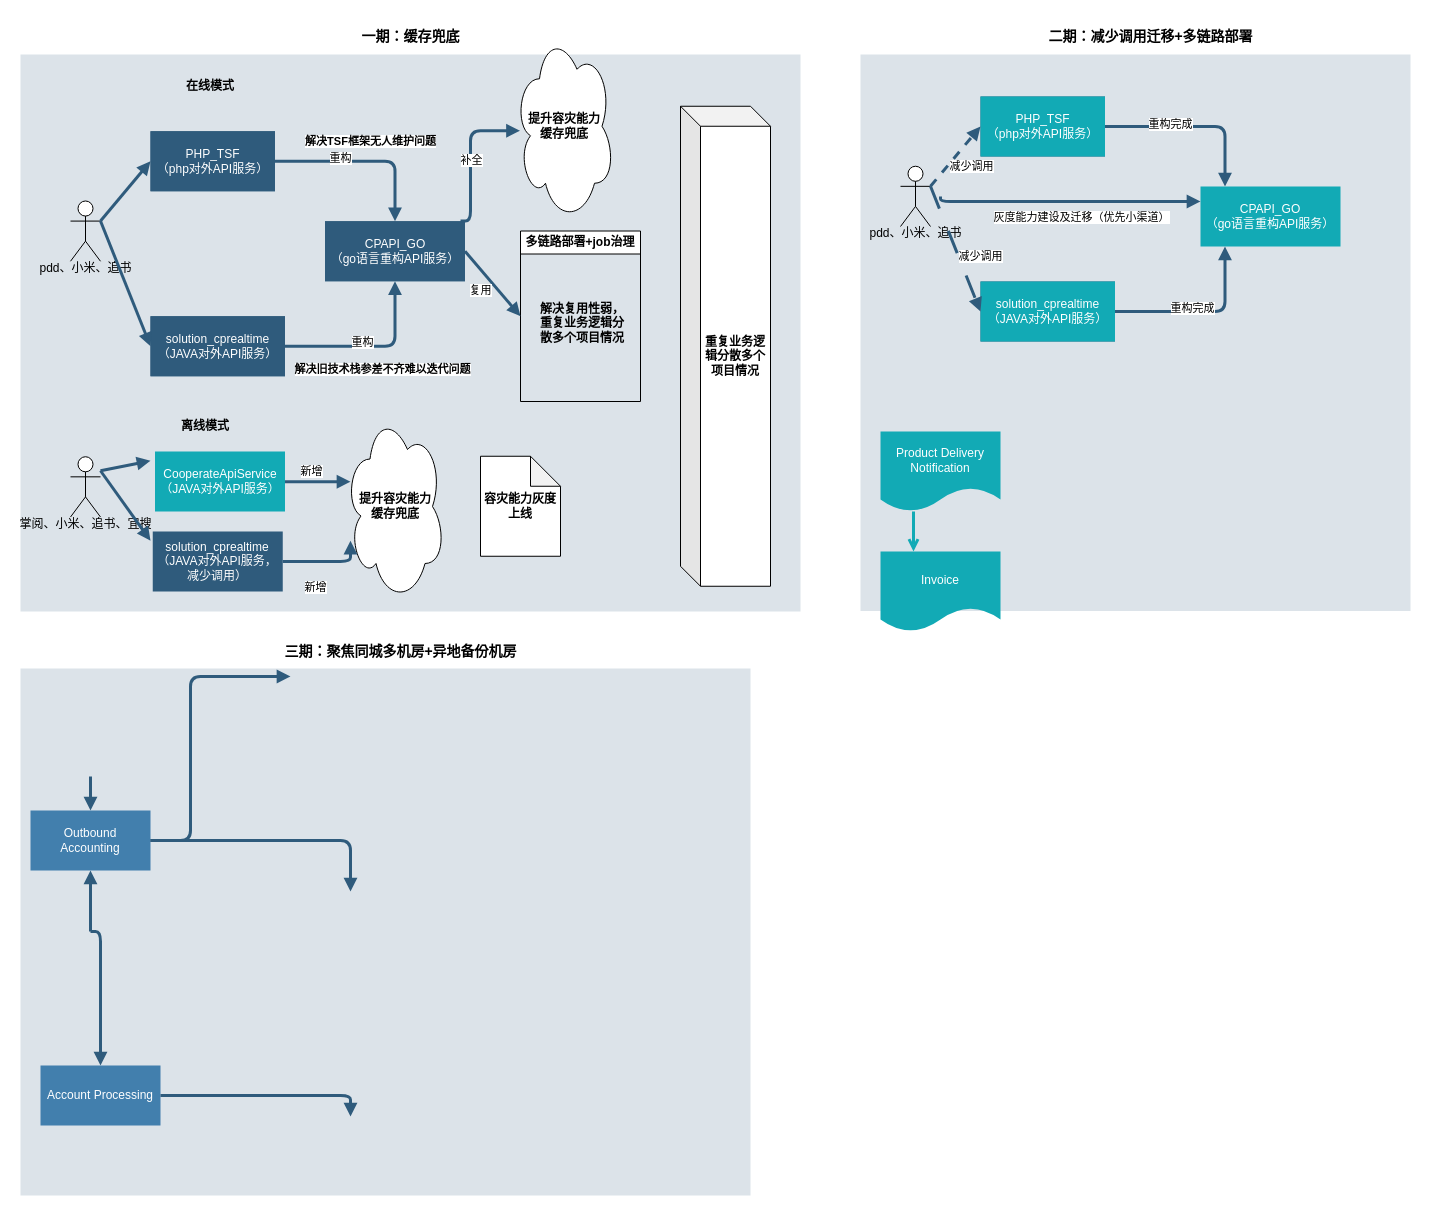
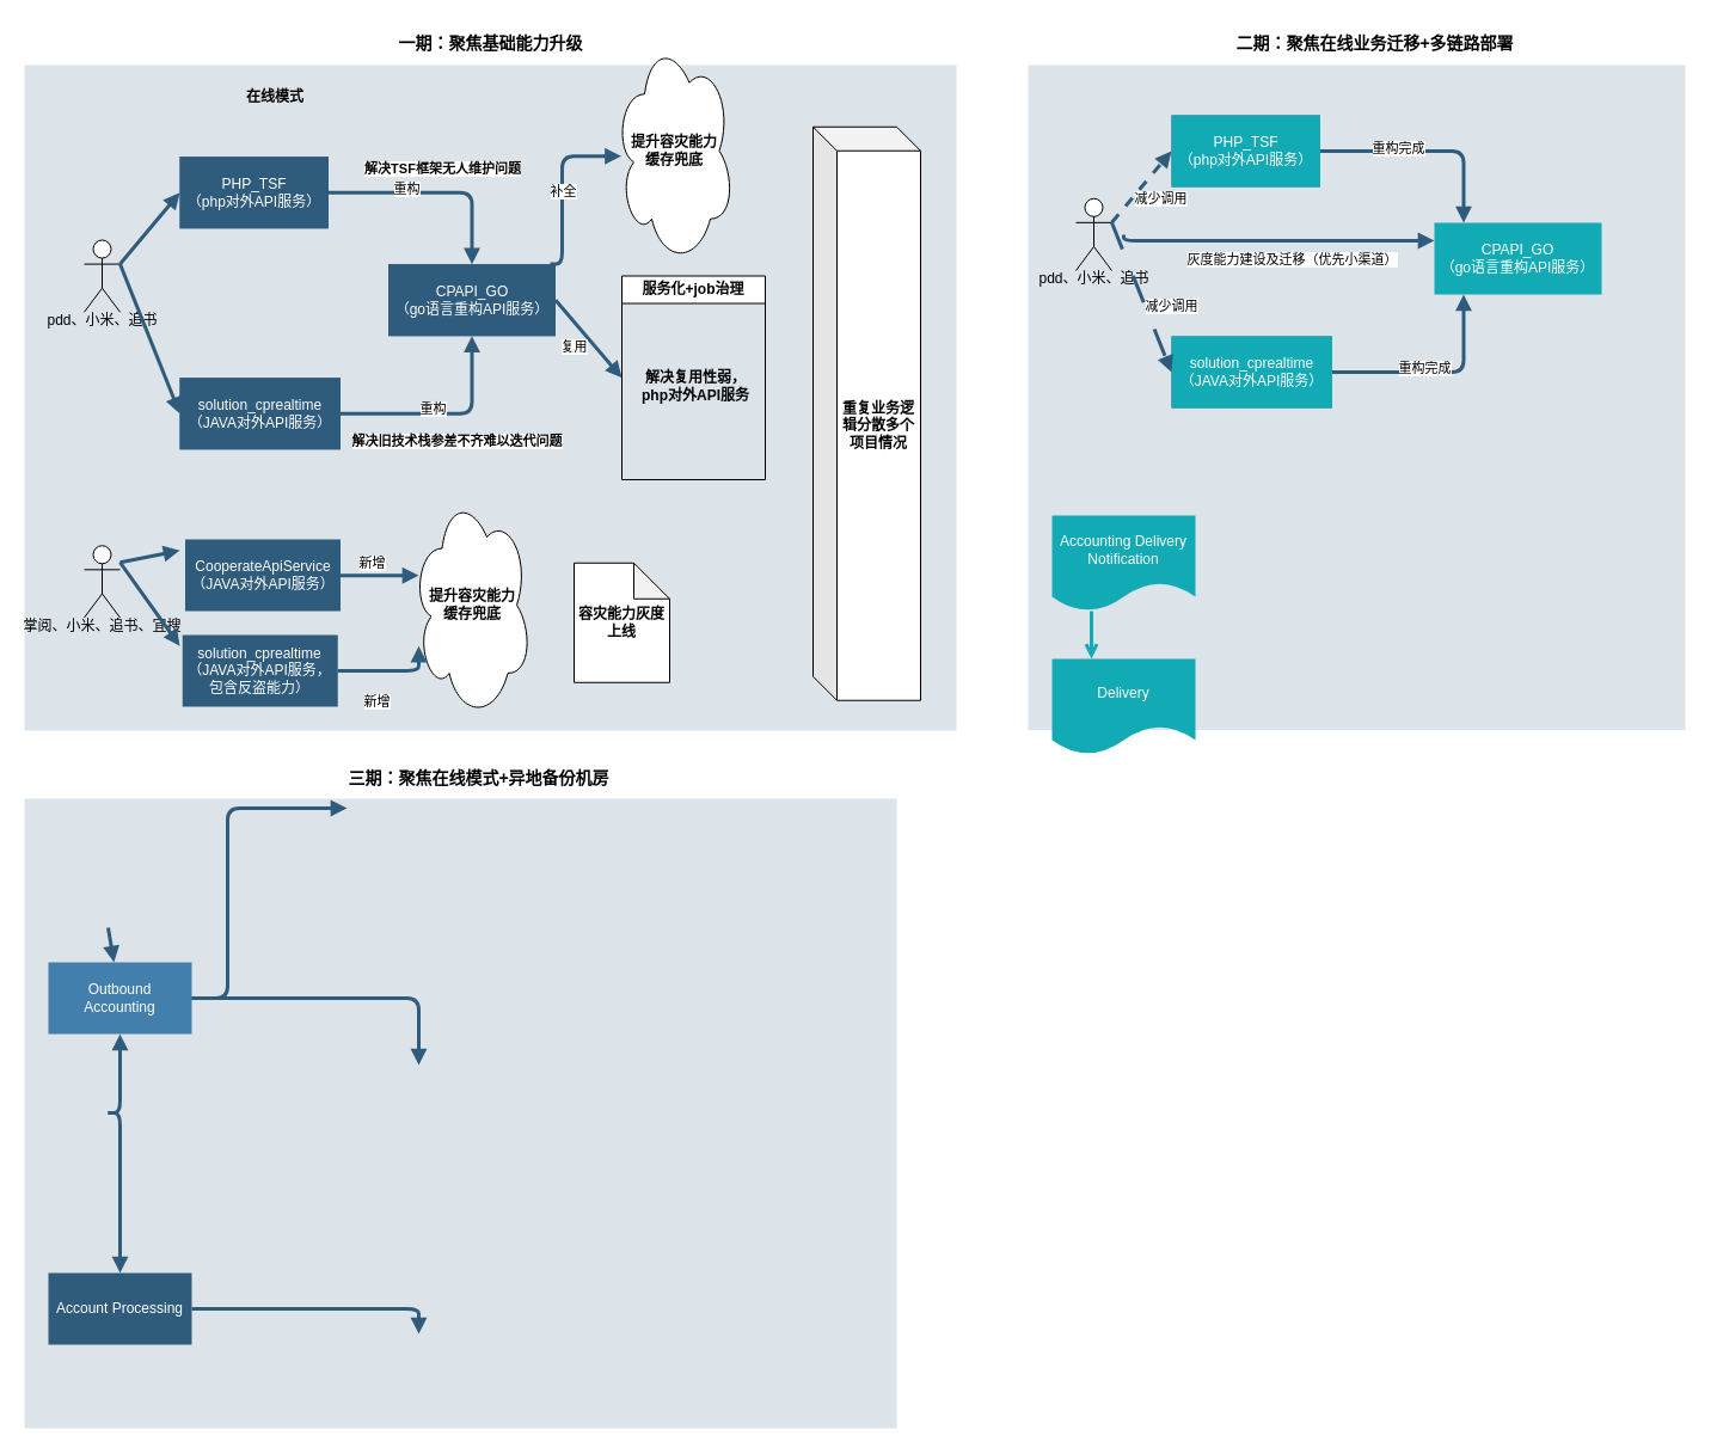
- <mxCell id="36" value="&lt;b&gt;&lt;font style=&quot;font-size: 14px;&quot;&gt;一期：缓存兜底&lt;/font&gt;&lt;/b&gt;" style="text;html=1;align=center;verticalAlign=middle;resizable=0;points=[];autosize=1;strokeColor=none;fillColor=none;" vertex="1" parent="2"><mxGeometry x="300" y="-10" width="180" height="30" as="geometry" /></mxCell>
+ <mxCell id="36" value="&lt;b&gt;&lt;font style=&quot;font-size: 14px;&quot;&gt;一期：聚焦基础能力升级&lt;/font&gt;&lt;/b&gt;" style="text;html=1;align=center;verticalAlign=middle;resizable=0;points=[];autosize=1;strokeColor=none;fillColor=none;" vertex="1" parent="2"><mxGeometry x="300" y="-10" width="180" height="30" as="geometry" /></mxCell>
- <mxCell id="45" value="&lt;b&gt;&lt;font style=&quot;font-size: 14px;&quot;&gt;二期：减少调用&lt;/font&gt;&lt;font style=&quot;font-size: 14px;&quot;&gt;迁移+多&lt;/font&gt;&lt;font style=&quot;font-size: 14px;&quot;&gt;&lt;font style=&quot;&quot;&gt;链&lt;/font&gt;路部署&lt;/font&gt;&lt;/b&gt;" style="text;html=1;align=center;verticalAlign=middle;resizable=0;points=[];autosize=1;strokeColor=none;fillColor=none;" vertex="1" parent="41"><mxGeometry x="160" y="-10.5" width="260" height="30" as="geometry" /></mxCell>
+ <mxCell id="45" value="&lt;b&gt;&lt;font style=&quot;font-size: 14px;&quot;&gt;二期：聚焦在线业务&lt;/font&gt;&lt;font style=&quot;font-size: 14px;&quot;&gt;迁移+多&lt;/font&gt;&lt;font style=&quot;font-size: 14px;&quot;&gt;&lt;font style=&quot;&quot;&gt;链&lt;/font&gt;路部署&lt;/font&gt;&lt;/b&gt;" style="text;html=1;align=center;verticalAlign=middle;resizable=0;points=[];autosize=1;strokeColor=none;fillColor=none;" vertex="1" parent="41"><mxGeometry x="160" y="-10.5" width="260" height="30" as="geometry" /></mxCell>
- <mxCell id="6" value="&lt;b&gt;在线模式&lt;/b&gt;" style="text;html=1;strokeColor=none;fillColor=none;align=center;verticalAlign=middle;whiteSpace=wrap;rounded=0;" vertex="1" parent="2"><mxGeometry x="160" y="40.25" width="60" height="30" as="geometry" /></mxCell>
+ <mxCell id="6" value="&lt;b&gt;在线模式&lt;/b&gt;" style="text;html=1;strokeColor=none;fillColor=none;align=center;verticalAlign=middle;whiteSpace=wrap;rounded=0;" vertex="1" parent="2"><mxGeometry x="180" y="35.25" width="60" height="30" as="geometry" /></mxCell>
- <mxCell id="26" value="多链路部署+job治理" style="swimlane;whiteSpace=wrap;html=1;" vertex="1" parent="2"><mxGeometry x="500" y="199.5" width="120" height="170.5" as="geometry" /></mxCell>
+ <mxCell id="26" value="服务化+job治理" style="swimlane;whiteSpace=wrap;html=1;" vertex="1" parent="2"><mxGeometry x="500" y="199.5" width="120" height="170.5" as="geometry" /></mxCell>
- <mxCell id="27" value="&lt;b&gt;解决复用性弱，重复业务逻辑分散多个项目情况&lt;/b&gt;" style="text;html=1;strokeColor=none;fillColor=none;align=center;verticalAlign=middle;whiteSpace=wrap;rounded=0;" vertex="1" parent="26"><mxGeometry x="14" y="55.25" width="96" height="74.75" as="geometry" /></mxCell>
+ <mxCell id="27" value="&lt;b&gt;解决复用性弱，php对外API服务&lt;/b&gt;" style="text;html=1;strokeColor=none;fillColor=none;align=center;verticalAlign=middle;whiteSpace=wrap;rounded=0;" vertex="1" parent="26"><mxGeometry x="14" y="55.25" width="96" height="74.75" as="geometry" /></mxCell>
- <mxCell id="14" value="&lt;b&gt;离线模式&lt;/b&gt;" style="text;html=1;strokeColor=none;fillColor=none;align=center;verticalAlign=middle;whiteSpace=wrap;rounded=0;" vertex="1" parent="2"><mxGeometry x="154.5" y="380" width="60" height="30" as="geometry" /></mxCell>
- <mxCell id="42" value="Product Delivery Notification" style="shape=document;whiteSpace=wrap;strokeColor=none;fillColor=#12aab5;shadow=0;fontColor=#FFFFFF;fontFamily=Helvetica;fontStyle=0;html=1;fontSize=12;verticalAlign=middle;spacing=6;spacingBottom=22;" parent="41" vertex="1"><mxGeometry x="20" y="400" width="120" height="80" as="geometry" /></mxCell>
+ <mxCell id="42" value="Accounting Delivery Notification" style="shape=document;whiteSpace=wrap;strokeColor=none;fillColor=#12aab5;shadow=0;fontColor=#FFFFFF;fontFamily=Helvetica;fontStyle=0;html=1;fontSize=12;verticalAlign=middle;spacing=6;spacingBottom=22;" parent="41" vertex="1"><mxGeometry x="20" y="400" width="120" height="80" as="geometry" /></mxCell>
- <mxCell id="5" value="CooperateApiService（JAVA对外API服务）" style="whiteSpace=wrap;strokeColor=none;fillColor=#12aab5;shadow=0;fontColor=#FFFFFF;fontFamily=Helvetica;fontStyle=0;html=1;fontSize=12;spacing=6;verticalAlign=middle;" parent="2" vertex="1"><mxGeometry x="134.5" y="420" width="130" height="60" as="geometry" /></mxCell>
+ <mxCell id="5" value="CooperateApiService（JAVA对外API服务）" style="whiteSpace=wrap;strokeColor=none;fillColor=#2f5b7c;shadow=0;fontColor=#FFFFFF;fontFamily=Helvetica;fontStyle=0;html=1;fontSize=12;spacing=6;verticalAlign=middle;" parent="2" vertex="1"><mxGeometry x="134.5" y="420" width="130" height="60" as="geometry" /></mxCell>
- <mxCell id="34" value="&lt;b&gt;容灾能力灰度上线&lt;/b&gt;" style="shape=note;whiteSpace=wrap;html=1;backgroundOutline=1;darkOpacity=0.05;" vertex="1" parent="2"><mxGeometry x="460" y="424.75" width="80" height="100" as="geometry" /></mxCell>
+ <mxCell id="34" value="&lt;b&gt;容灾能力灰度上线&lt;/b&gt;" style="shape=note;whiteSpace=wrap;html=1;backgroundOutline=1;darkOpacity=0.05;" vertex="1" parent="2"><mxGeometry x="460" y="439.75" width="80" height="100" as="geometry" /></mxCell>
- <mxCell id="15" value="&lt;div style=&quot;color: rgb(0, 0, 0); font-size: medium; text-align: start;&quot; data-hash=&quot;d60374381fc56219d8415972a1e62381&quot; data-version=&quot;3.0.0&quot;&gt;&lt;/div&gt;solution_cprealtime（JAVA对外API服务，减少调用）" style="whiteSpace=wrap;strokeColor=none;fillColor=#2f5b7c;shadow=0;fontColor=#FFFFFF;fontFamily=Helvetica;fontStyle=0;html=1;fontSize=12;spacing=6;verticalAlign=middle;" vertex="1" parent="2"><mxGeometry x="132.25" y="500" width="130" height="60" as="geometry" /></mxCell>
+ <mxCell id="15" value="&lt;div style=&quot;color: rgb(0, 0, 0); font-size: medium; text-align: start;&quot; data-hash=&quot;d60374381fc56219d8415972a1e62381&quot; data-version=&quot;3.0.0&quot;&gt;&lt;/div&gt;solution_cprealtime（JAVA对外API服务，包含反盗能力）" style="whiteSpace=wrap;strokeColor=none;fillColor=#2f5b7c;shadow=0;fontColor=#FFFFFF;fontFamily=Helvetica;fontStyle=0;html=1;fontSize=12;spacing=6;verticalAlign=middle;" vertex="1" parent="2"><mxGeometry x="132.25" y="500" width="130" height="60" as="geometry" /></mxCell>
- <mxCell id="43" value="Invoice" style="shape=document;whiteSpace=wrap;verticalAlign=middle;strokeColor=none;fillColor=#12aab5;shadow=0;fontColor=#FFFFFF;fontFamily=Helvetica;fontStyle=0;html=1;fontSize=12;spacing=6;spacingBottom=22;" parent="41" vertex="1"><mxGeometry x="20" y="520" width="120" height="80" as="geometry" /></mxCell>
+ <mxCell id="43" value="Delivery" style="shape=document;whiteSpace=wrap;verticalAlign=middle;strokeColor=none;fillColor=#12aab5;shadow=0;fontColor=#FFFFFF;fontFamily=Helvetica;fontStyle=0;html=1;fontSize=12;spacing=6;spacingBottom=22;" parent="41" vertex="1"><mxGeometry x="20" y="520" width="120" height="80" as="geometry" /></mxCell>
- <mxCell id="40" value="&lt;b&gt;&lt;font style=&quot;font-size: 14px;&quot;&gt;三期：聚焦&lt;/font&gt;&lt;/b&gt;&lt;b&gt;&lt;font style=&quot;font-size: 14px;&quot;&gt;同城多机房+异地备份机房&lt;/font&gt;&lt;/b&gt;" style="text;html=1;align=center;verticalAlign=middle;resizable=0;points=[];autosize=1;strokeColor=none;fillColor=none;" vertex="1" parent="37"><mxGeometry x="250" y="-9" width="260" height="30" as="geometry" /></mxCell>
+ <mxCell id="40" value="&lt;b&gt;&lt;font style=&quot;font-size: 14px;&quot;&gt;三期：聚焦&lt;/font&gt;&lt;/b&gt;&lt;b&gt;&lt;font style=&quot;font-size: 14px;&quot;&gt;在线模式+异地备份机房&lt;/font&gt;&lt;/b&gt;" style="text;html=1;align=center;verticalAlign=middle;resizable=0;points=[];autosize=1;strokeColor=none;fillColor=none;" vertex="1" parent="37"><mxGeometry x="250" y="-9" width="260" height="30" as="geometry" /></mxCell>
- <mxCell id="38" value="Outbound Accounting" style="whiteSpace=wrap;fillColor=#427FAD;strokeColor=none;shadow=0;fontColor=#FFFFFF;fontFamily=Helvetica;fontStyle=0;html=1;fontSize=12;spacing=6;verticalAlign=middle;" parent="37" vertex="1"><mxGeometry x="10" y="165" width="120" height="60" as="geometry" /></mxCell>
+ <mxCell id="38" value="Outbound Accounting" style="whiteSpace=wrap;fillColor=#427FAD;strokeColor=none;shadow=0;fontColor=#FFFFFF;fontFamily=Helvetica;fontStyle=0;html=1;fontSize=12;spacing=6;verticalAlign=middle;" parent="37" vertex="1"><mxGeometry x="20" y="160" width="120" height="60" as="geometry" /></mxCell>
- <mxCell id="39" value="Account Processing" style="whiteSpace=wrap;strokeColor=none;fillColor=#427FAD;shadow=0;fontColor=#FFFFFF;fontFamily=Helvetica;fontStyle=0;html=1;fontSize=12;spacing=6;verticalAlign=middle;" parent="37" vertex="1"><mxGeometry x="20" y="420" width="120" height="60" as="geometry" /></mxCell>
+ <mxCell id="39" value="Account Processing" style="whiteSpace=wrap;strokeColor=none;fillColor=#2f5b7c;shadow=0;fontColor=#FFFFFF;fontFamily=Helvetica;fontStyle=0;html=1;fontSize=12;spacing=6;verticalAlign=middle;" parent="37" vertex="1"><mxGeometry x="20" y="420" width="120" height="60" as="geometry" /></mxCell>
